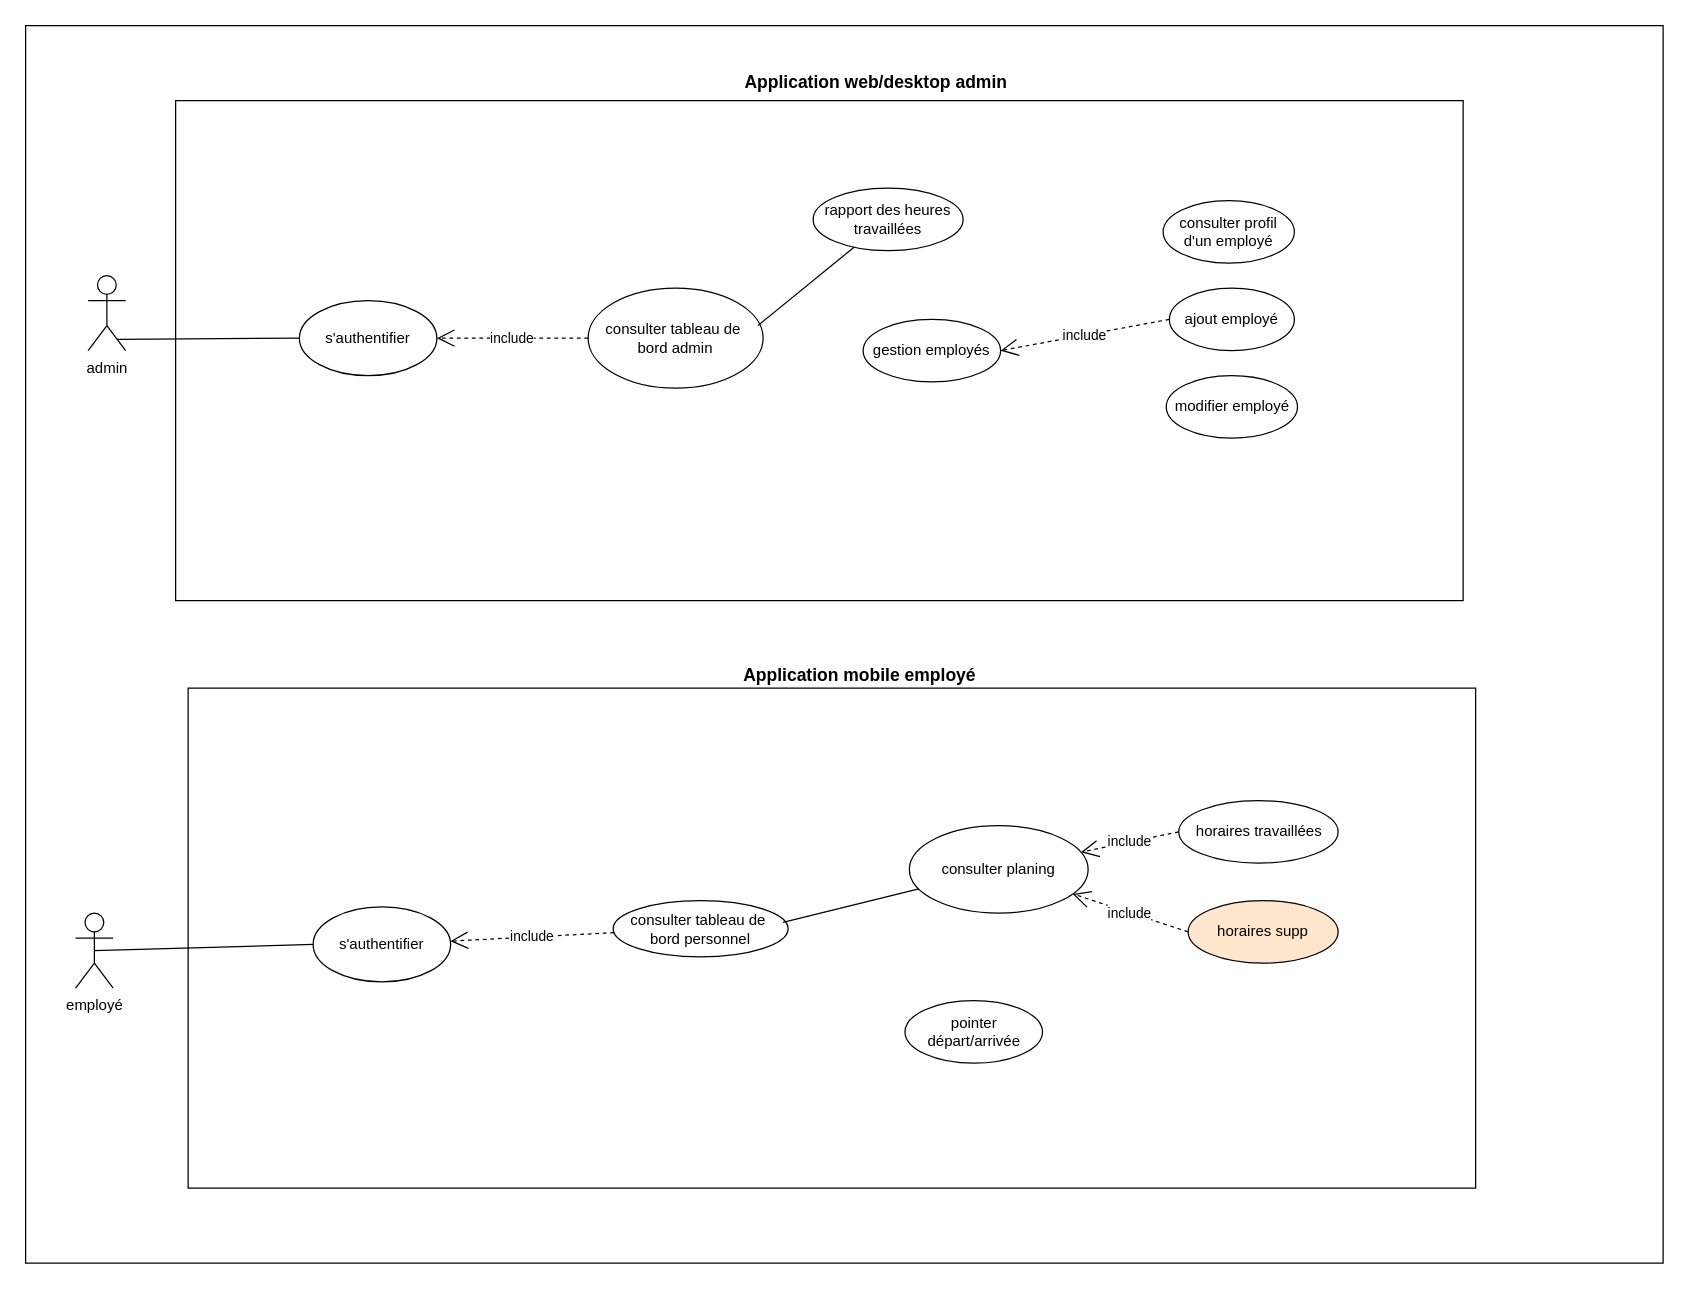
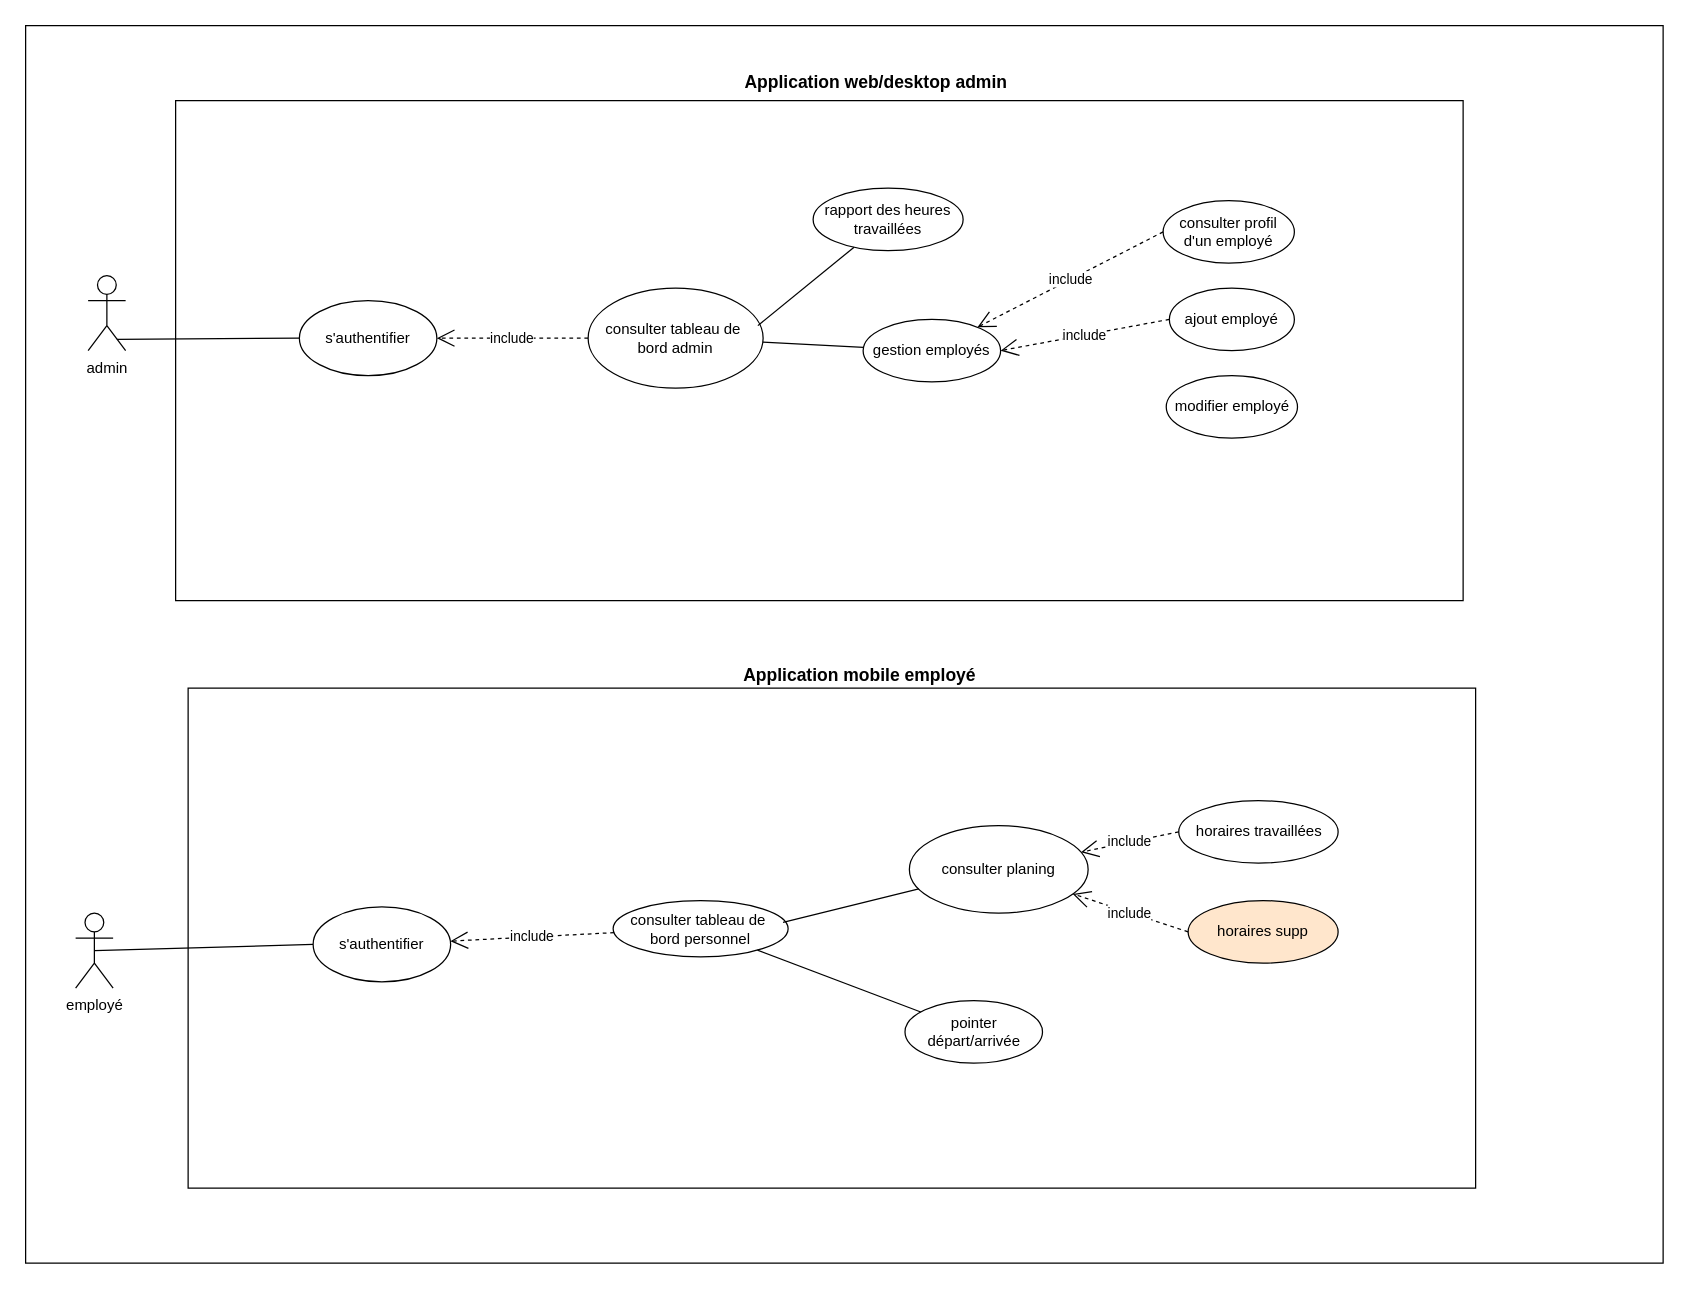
+ <mxCell id="17" value="include" style="endArrow=open;endSize=12;dashed=1;html=1;rounded=0;exitX=0;exitY=0.5;exitDx=0;exitDy=0;" edge="1" parent="1" source="13" target="12"><mxGeometry width="160" relative="1" as="geometry"><mxPoint x="440" y="520" as="sourcePoint" /><mxPoint x="600" y="520" as="targetPoint" /></mxGeometry></mxCell>
+ <mxCell id="16" value="" style="endArrow=none;html=1;rounded=0;" edge="1" parent="1" source="10" target="12"><mxGeometry width="50" height="50" relative="1" as="geometry"><mxPoint x="490" y="540" as="sourcePoint" /><mxPoint x="540" y="490" as="targetPoint" /></mxGeometry></mxCell>
+ <mxCell id="14" value="" style="endArrow=none;html=1;rounded=0;" edge="1" parent="1" source="9" target="8"><mxGeometry width="50" height="50" relative="1" as="geometry"><mxPoint x="490" y="600" as="sourcePoint" /><mxPoint x="540" y="550" as="targetPoint" /></mxGeometry></mxCell>
